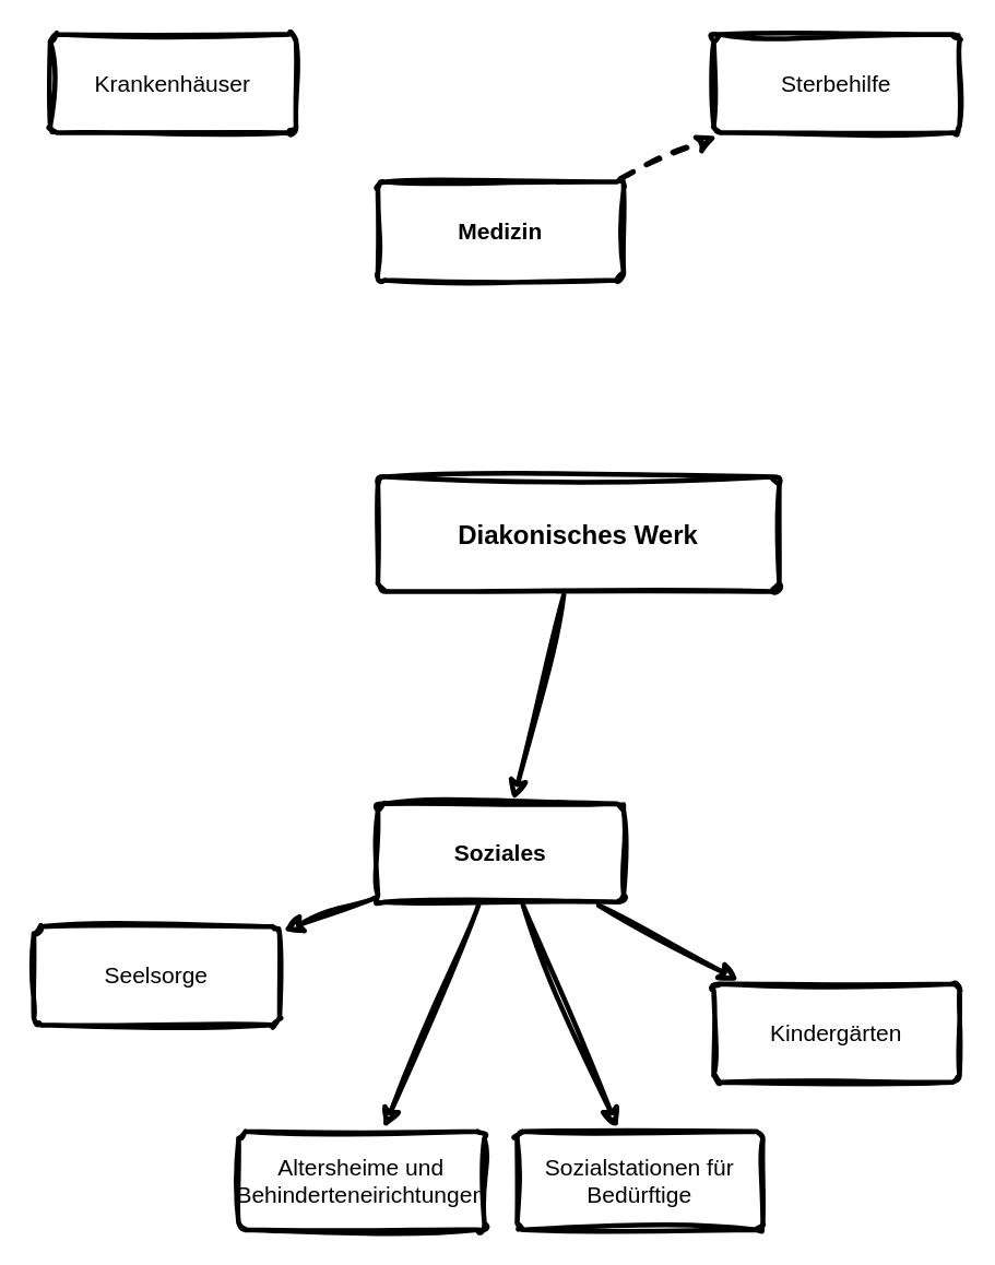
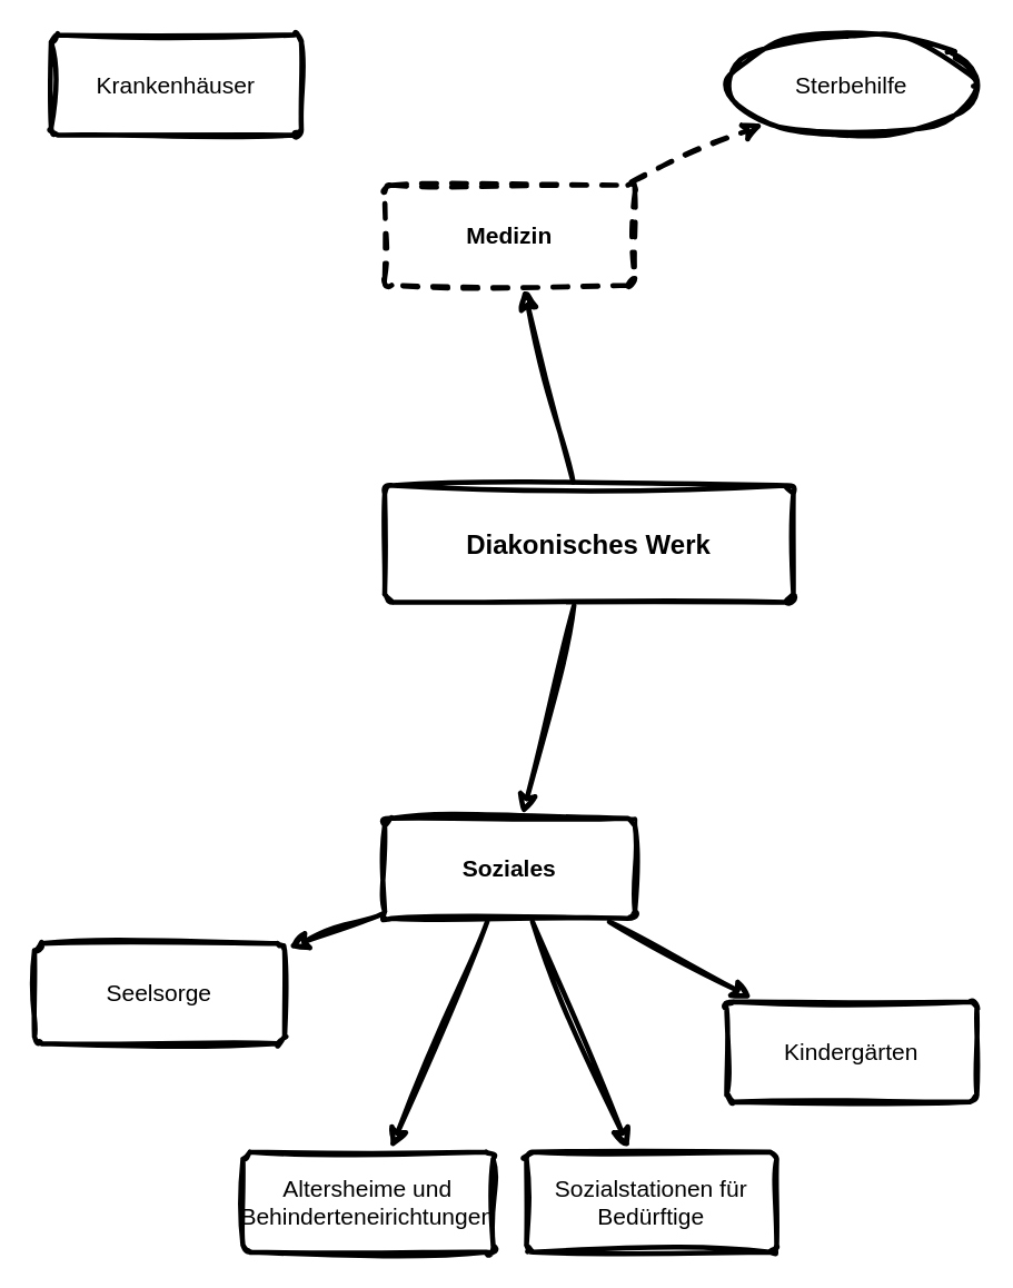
- <mxCell id="6" value="Sterbehilfe" style="rounded=1;whiteSpace=wrap;html=1;shadow=0;labelBackgroundColor=none;strokeWidth=3;fontFamily=Helvetica;fontSize=14;align=center;spacing=5;arcSize=7;perimeterSpacing=2;sketch=1;curveFitting=1;jiggle=2;fillColor=none;" parent="1" vertex="1"><mxGeometry x="435" y="20.5" width="150" height="60" as="geometry" /></mxCell>
+ <mxCell id="6" value="Sterbehilfe" style="ellipse;whiteSpace=wrap;html=1;shadow=0;labelBackgroundColor=none;strokeWidth=3;fontFamily=Helvetica;fontSize=14;align=center;spacing=5;arcSize=7;perimeterSpacing=2;sketch=1;curveFitting=1;jiggle=2;fillColor=none;" parent="1" vertex="1"><mxGeometry x="435" y="20.5" width="150" height="60" as="geometry" /></mxCell>
- <mxCell id="5" value="Medizin" style="rounded=1;whiteSpace=wrap;html=1;shadow=0;labelBackgroundColor=none;strokeWidth=3;fontFamily=Helvetica;fontSize=14;align=center;spacing=5;fontStyle=1;arcSize=7;perimeterSpacing=2;sketch=1;curveFitting=1;jiggle=2;fillColor=none;" parent="1" vertex="1"><mxGeometry x="230" y="110.5" width="150" height="60" as="geometry" /></mxCell>
+ <mxCell id="5" value="Medizin" style="rounded=1;whiteSpace=wrap;html=1;shadow=0;labelBackgroundColor=none;strokeWidth=3;fontFamily=Helvetica;fontSize=14;align=center;spacing=5;fontStyle=1;arcSize=7;perimeterSpacing=2;sketch=1;curveFitting=1;jiggle=2;fillColor=none;dashed=1;" parent="1" vertex="1"><mxGeometry x="230" y="110.5" width="150" height="60" as="geometry" /></mxCell>
+ <mxCell id="2" value="" style="edgeStyle=none;rounded=0;jumpStyle=none;html=1;shadow=0;labelBackgroundColor=none;startArrow=none;startFill=0;endArrow=classic;endFill=1;jettySize=auto;orthogonalLoop=1;strokeWidth=3;fontFamily=Helvetica;fontSize=16;fontColor=#23445D;spacing=5;sketch=1;curveFitting=1;jiggle=2;fillColor=none;" parent="1" source="4" target="5" edge="1"><mxGeometry relative="1" as="geometry" /></mxCell>
